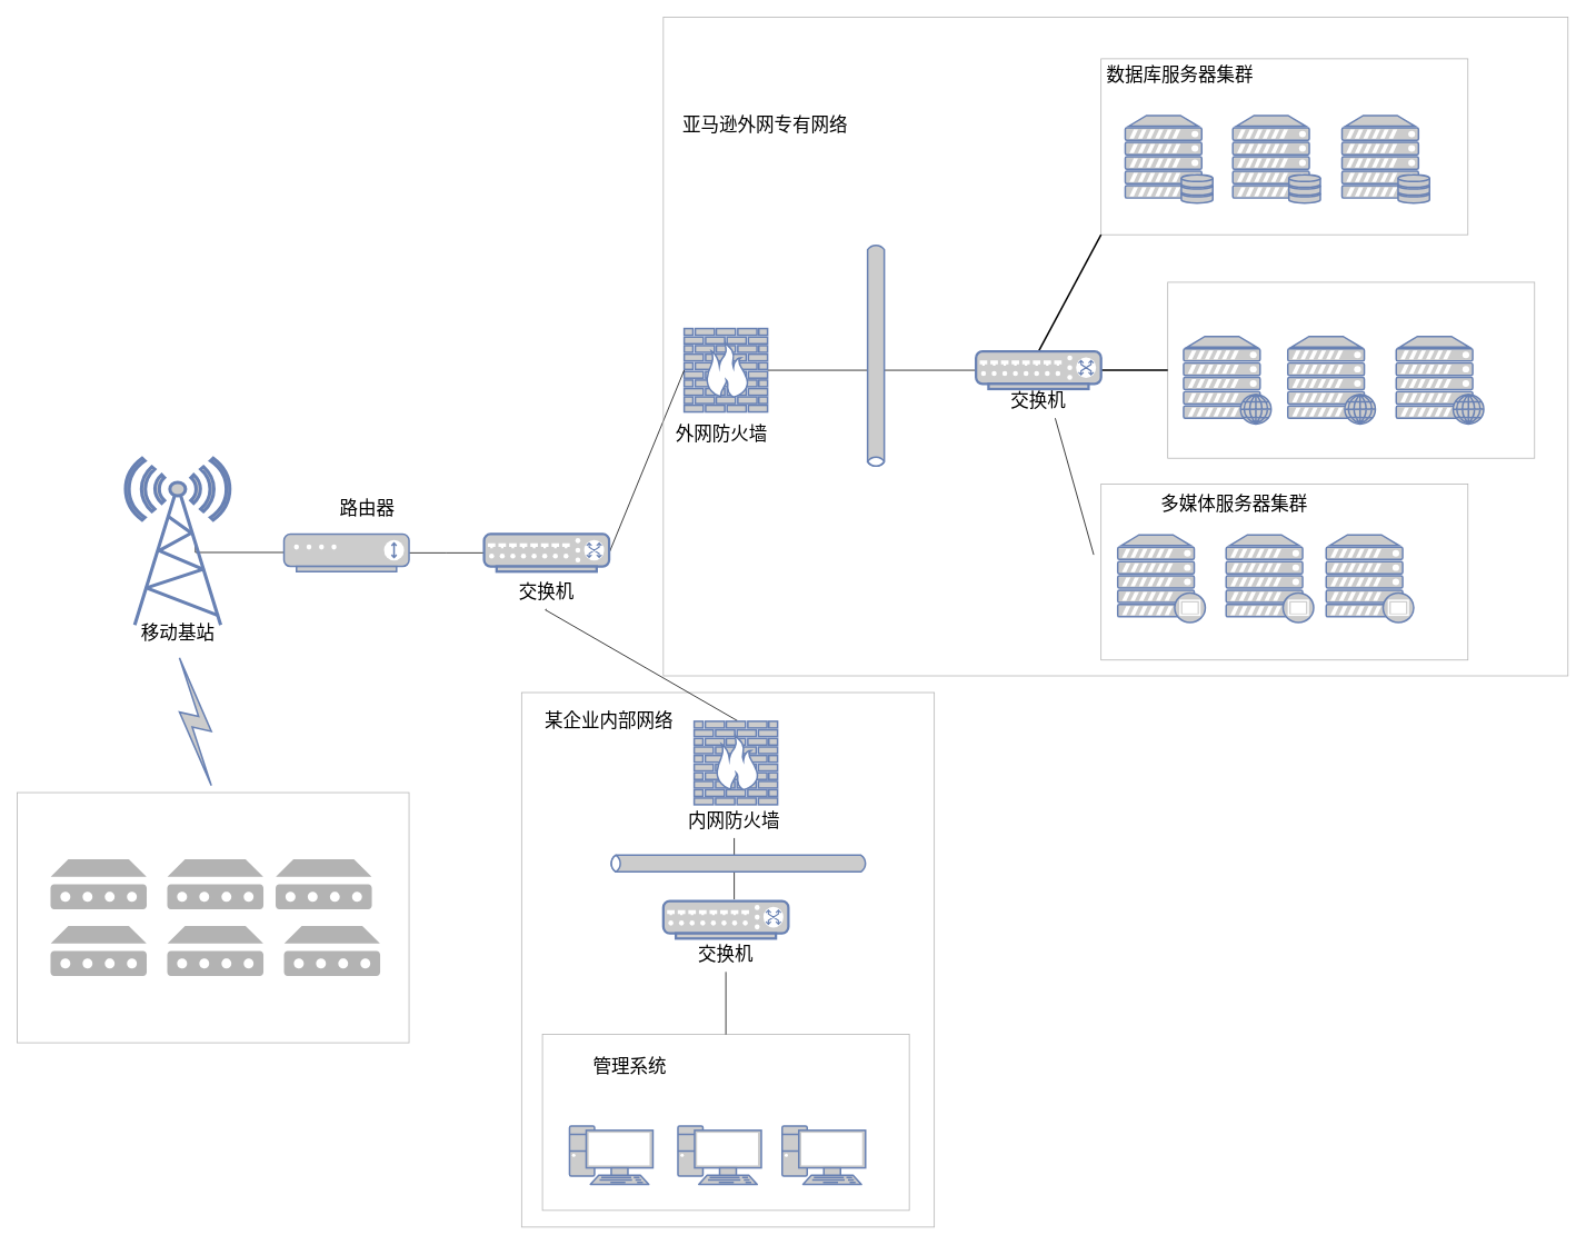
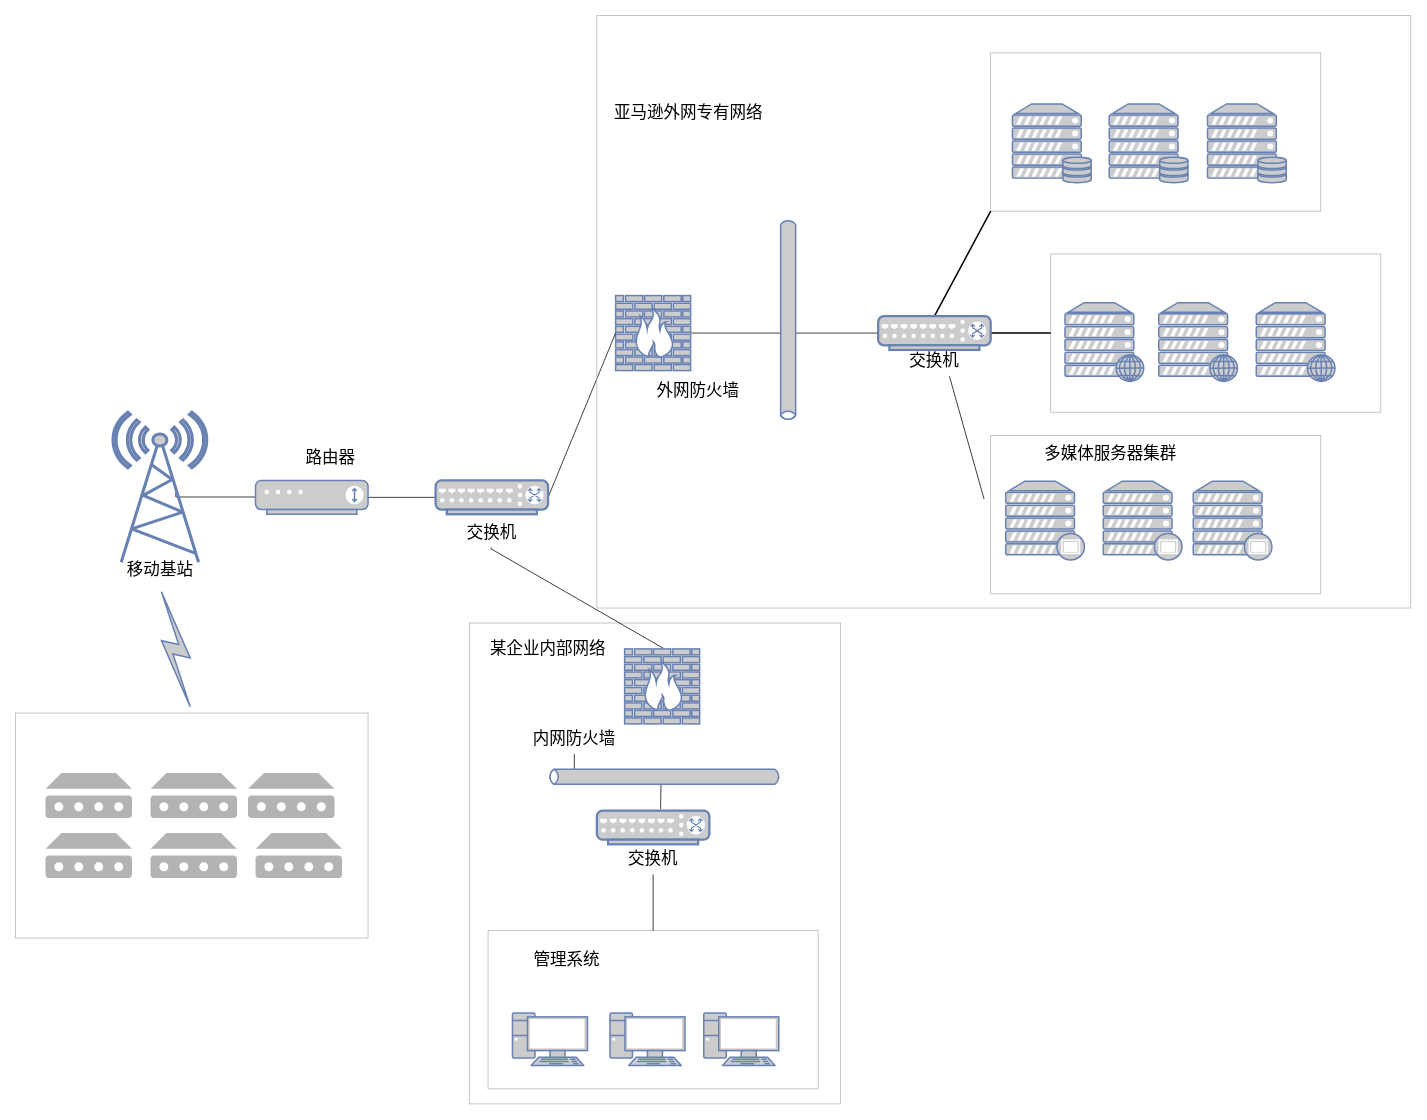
- <mxCell id="38" value="&lt;span style=&quot;font-size: 22px&quot;&gt;数据库服务器集群&lt;/span&gt;" style="text;html=1;strokeColor=none;fillColor=none;align=center;verticalAlign=middle;whiteSpace=wrap;rounded=0;" vertex="1" parent="1"><mxGeometry x="1320" y="70" width="190" height="40" as="geometry" /></mxCell>
- <mxCell id="57" value="&lt;span style=&quot;font-size: 22px&quot;&gt;外网防火墙&lt;/span&gt;" style="text;html=1;strokeColor=none;fillColor=none;align=center;verticalAlign=middle;whiteSpace=wrap;rounded=0;" vertex="1" parent="1"><mxGeometry x="805" y="501" width="120" height="40" as="geometry" /></mxCell>
+ <mxCell id="57" value="&lt;span style=&quot;font-size: 22px&quot;&gt;外网防火墙&lt;/span&gt;" style="text;html=1;strokeColor=none;fillColor=none;align=center;verticalAlign=middle;whiteSpace=wrap;rounded=0;" vertex="1" parent="1"><mxGeometry x="870" y="501" width="120" height="40" as="geometry" /></mxCell>
- <mxCell id="48" value="&lt;span style=&quot;font-size: 22px&quot;&gt;内网防火墙&lt;/span&gt;" style="text;html=1;strokeColor=none;fillColor=none;align=center;verticalAlign=middle;whiteSpace=wrap;rounded=0;" vertex="1" parent="1"><mxGeometry x="820" y="964.5" width="120" height="40" as="geometry" /></mxCell>
+ <mxCell id="48" value="&lt;span style=&quot;font-size: 22px&quot;&gt;内网防火墙&lt;/span&gt;" style="text;html=1;strokeColor=none;fillColor=none;align=center;verticalAlign=middle;whiteSpace=wrap;rounded=0;" vertex="1" parent="1"><mxGeometry x="705" y="964.5" width="120" height="40" as="geometry" /></mxCell>
